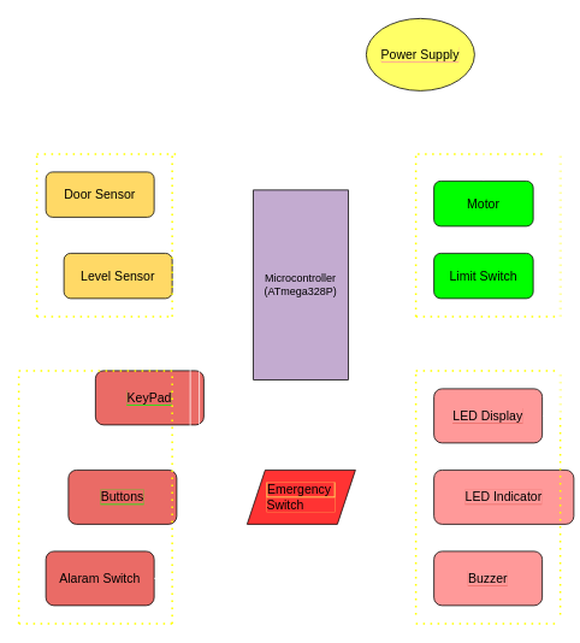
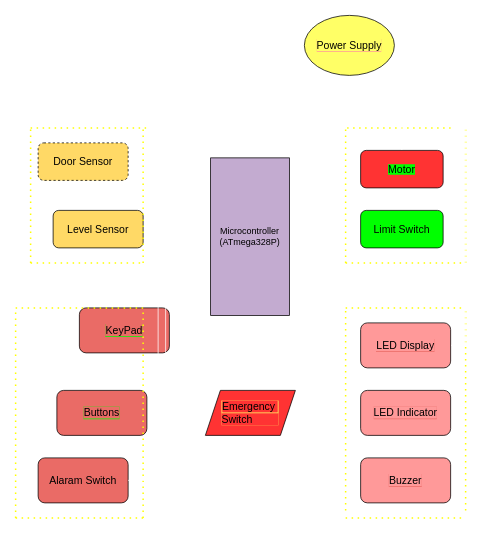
- <mxCell id="7" value="&lt;font style=&quot;font-size: 14px&quot;&gt;Door Sensor&lt;/font&gt;" style="rounded=1;whiteSpace=wrap;html=1;fillColor=#FFD966;" vertex="1" parent="1"><mxGeometry x="50" y="190" width="120" height="50" as="geometry" /></mxCell>
+ <mxCell id="7" value="&lt;font style=&quot;font-size: 14px&quot;&gt;Door Sensor&lt;/font&gt;" style="rounded=1;whiteSpace=wrap;html=1;fillColor=#FFD966;dashed=1;" vertex="1" parent="1"><mxGeometry x="50" y="190" width="120" height="50" as="geometry" /></mxCell>
- <mxCell id="9" value="&lt;div style=&quot;text-align: left&quot;&gt;&lt;span style=&quot;background-color: rgb(0 , 255 , 0)&quot;&gt;&lt;font style=&quot;font-size: 14px&quot;&gt;Motor&lt;/font&gt;&lt;/span&gt;&lt;/div&gt;" style="rounded=1;whiteSpace=wrap;html=1;fillColor=#00FF00;" vertex="1" parent="1"><mxGeometry x="480" y="200" width="110" height="50" as="geometry" /></mxCell>
+ <mxCell id="9" value="&lt;div style=&quot;text-align: left&quot;&gt;&lt;span style=&quot;background-color: rgb(0 , 255 , 0)&quot;&gt;&lt;font style=&quot;font-size: 14px&quot;&gt;Motor&lt;/font&gt;&lt;/span&gt;&lt;/div&gt;" style="rounded=1;whiteSpace=wrap;html=1;fillColor=#ff3333;" vertex="1" parent="1"><mxGeometry x="480" y="200" width="110" height="50" as="geometry" /></mxCell>
- <mxCell id="32" value="&lt;span style=&quot;background-color: rgb(255 , 153 , 153)&quot;&gt;LED Indicator&lt;/span&gt;" style="rounded=1;whiteSpace=wrap;html=1;labelBackgroundColor=#EA6B66;fontSize=14;fillColor=#FF9999;" vertex="1" parent="1"><mxGeometry x="480" y="520" width="155" height="60" as="geometry" /></mxCell>
+ <mxCell id="32" value="&lt;span style=&quot;background-color: rgb(255 , 153 , 153)&quot;&gt;LED Indicator&lt;/span&gt;" style="rounded=1;whiteSpace=wrap;html=1;labelBackgroundColor=#EA6B66;fontSize=14;fillColor=#FF9999;" vertex="1" parent="1"><mxGeometry x="480" y="520" width="120" height="60" as="geometry" /></mxCell>
